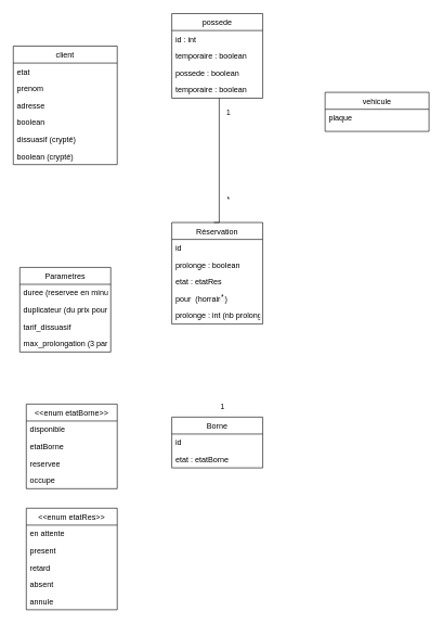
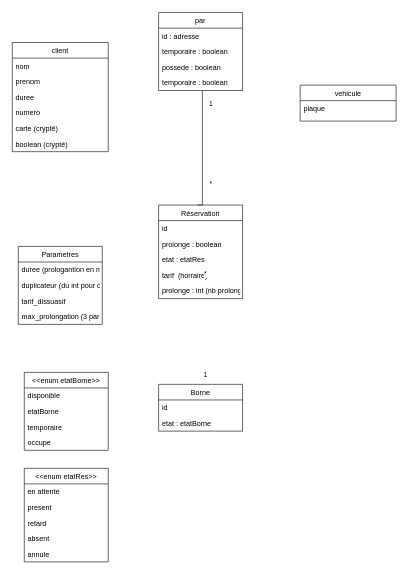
- <mxCell id="11" value="possede" style="swimlane;fontStyle=0;childLayout=stackLayout;horizontal=1;startSize=26;fillColor=none;horizontalStack=0;resizeParent=1;resizeParentMax=0;resizeLast=0;collapsible=1;marginBottom=0;" vertex="1" parent="1"><mxGeometry x="264" y="20" width="140" height="130" as="geometry" /></mxCell>
+ <mxCell id="11" value="par" style="swimlane;fontStyle=0;childLayout=stackLayout;horizontal=1;startSize=26;fillColor=none;horizontalStack=0;resizeParent=1;resizeParentMax=0;resizeLast=0;collapsible=1;marginBottom=0;" vertex="1" parent="1"><mxGeometry x="264" y="20" width="140" height="130" as="geometry" /></mxCell>
- <mxCell id="12" value="id : int" style="text;strokeColor=none;fillColor=none;align=left;verticalAlign=top;spacingLeft=4;spacingRight=4;overflow=hidden;rotatable=0;points=[[0,0.5],[1,0.5]];portConstraint=eastwest;" vertex="1" parent="11"><mxGeometry y="26" width="140" height="26" as="geometry" /></mxCell>
+ <mxCell id="12" value="id : adresse" style="text;strokeColor=none;fillColor=none;align=left;verticalAlign=top;spacingLeft=4;spacingRight=4;overflow=hidden;rotatable=0;points=[[0,0.5],[1,0.5]];portConstraint=eastwest;" vertex="1" parent="11"><mxGeometry y="26" width="140" height="26" as="geometry" /></mxCell>
- <mxCell id="3" value="etat    " style="text;align=left;verticalAlign=top;spacingLeft=4;spacingRight=4;overflow=hidden;rotatable=0;points=[[0,0.5],[1,0.5]];portConstraint=eastwest;" vertex="1" parent="2"><mxGeometry y="26" width="160" height="26" as="geometry" /></mxCell>
+ <mxCell id="3" value="nom    " style="text;align=left;verticalAlign=top;spacingLeft=4;spacingRight=4;overflow=hidden;rotatable=0;points=[[0,0.5],[1,0.5]];portConstraint=eastwest;" vertex="1" parent="2"><mxGeometry y="26" width="160" height="26" as="geometry" /></mxCell>
- <mxCell id="5" value="adresse" style="text;align=left;verticalAlign=top;spacingLeft=4;spacingRight=4;overflow=hidden;rotatable=0;points=[[0,0.5],[1,0.5]];portConstraint=eastwest;rounded=0;shadow=0;html=0;" vertex="1" parent="2"><mxGeometry y="78" width="160" height="26" as="geometry" /></mxCell>
+ <mxCell id="5" value="duree" style="text;align=left;verticalAlign=top;spacingLeft=4;spacingRight=4;overflow=hidden;rotatable=0;points=[[0,0.5],[1,0.5]];portConstraint=eastwest;rounded=0;shadow=0;html=0;" vertex="1" parent="2"><mxGeometry y="78" width="160" height="26" as="geometry" /></mxCell>
- <mxCell id="6" value="boolean" style="text;align=left;verticalAlign=top;spacingLeft=4;spacingRight=4;overflow=hidden;rotatable=0;points=[[0,0.5],[1,0.5]];portConstraint=eastwest;rounded=0;shadow=0;html=0;" vertex="1" parent="2"><mxGeometry y="104" width="160" height="26" as="geometry" /></mxCell>
+ <mxCell id="6" value="numero" style="text;align=left;verticalAlign=top;spacingLeft=4;spacingRight=4;overflow=hidden;rotatable=0;points=[[0,0.5],[1,0.5]];portConstraint=eastwest;rounded=0;shadow=0;html=0;" vertex="1" parent="2"><mxGeometry y="104" width="160" height="26" as="geometry" /></mxCell>
- <mxCell id="7" value="dissuasif (crypté)" style="text;align=left;verticalAlign=top;spacingLeft=4;spacingRight=4;overflow=hidden;rotatable=0;points=[[0,0.5],[1,0.5]];portConstraint=eastwest;rounded=0;shadow=0;html=0;" vertex="1" parent="2"><mxGeometry y="130" width="160" height="26" as="geometry" /></mxCell>
+ <mxCell id="7" value="carte (crypté)" style="text;align=left;verticalAlign=top;spacingLeft=4;spacingRight=4;overflow=hidden;rotatable=0;points=[[0,0.5],[1,0.5]];portConstraint=eastwest;rounded=0;shadow=0;html=0;" vertex="1" parent="2"><mxGeometry y="130" width="160" height="26" as="geometry" /></mxCell>
- <mxCell id="26" value="duree (reservee en minute si retard&#10;" style="text;strokeColor=none;fillColor=none;align=left;verticalAlign=top;spacingLeft=4;spacingRight=4;overflow=hidden;rotatable=0;points=[[0,0.5],[1,0.5]];portConstraint=eastwest;" vertex="1" parent="25"><mxGeometry y="26" width="140" height="26" as="geometry" /></mxCell>
+ <mxCell id="26" value="duree (prologantion en minute si retard&#10;" style="text;strokeColor=none;fillColor=none;align=left;verticalAlign=top;spacingLeft=4;spacingRight=4;overflow=hidden;rotatable=0;points=[[0,0.5],[1,0.5]];portConstraint=eastwest;" vertex="1" parent="25"><mxGeometry y="26" width="140" height="26" as="geometry" /></mxCell>
- <mxCell id="23" value="pour  (horraire)" style="text;strokeColor=none;fillColor=none;align=left;verticalAlign=top;spacingLeft=4;spacingRight=4;overflow=hidden;rotatable=0;points=[[0,0.5],[1,0.5]];portConstraint=eastwest;" vertex="1" parent="19"><mxGeometry y="104" width="140" height="26" as="geometry" /></mxCell>
+ <mxCell id="23" value="tarif  (horraire)" style="text;strokeColor=none;fillColor=none;align=left;verticalAlign=top;spacingLeft=4;spacingRight=4;overflow=hidden;rotatable=0;points=[[0,0.5],[1,0.5]];portConstraint=eastwest;" vertex="1" parent="19"><mxGeometry y="104" width="140" height="26" as="geometry" /></mxCell>
- <mxCell id="27" value="duplicateur (du prix pour depassement)&#10;" style="text;strokeColor=none;fillColor=none;align=left;verticalAlign=top;spacingLeft=4;spacingRight=4;overflow=hidden;rotatable=0;points=[[0,0.5],[1,0.5]];portConstraint=eastwest;" vertex="1" parent="25"><mxGeometry y="52" width="140" height="26" as="geometry" /></mxCell>
+ <mxCell id="27" value="duplicateur (du int pour depassement)&#10;" style="text;strokeColor=none;fillColor=none;align=left;verticalAlign=top;spacingLeft=4;spacingRight=4;overflow=hidden;rotatable=0;points=[[0,0.5],[1,0.5]];portConstraint=eastwest;" vertex="1" parent="25"><mxGeometry y="52" width="140" height="26" as="geometry" /></mxCell>
- <mxCell id="36" value="reservee" style="text;strokeColor=none;fillColor=none;align=left;verticalAlign=top;spacingLeft=4;spacingRight=4;overflow=hidden;rotatable=0;points=[[0,0.5],[1,0.5]];portConstraint=eastwest;" vertex="1" parent="33"><mxGeometry y="78" width="140" height="26" as="geometry" /></mxCell>
+ <mxCell id="36" value="temporaire" style="text;strokeColor=none;fillColor=none;align=left;verticalAlign=top;spacingLeft=4;spacingRight=4;overflow=hidden;rotatable=0;points=[[0,0.5],[1,0.5]];portConstraint=eastwest;" vertex="1" parent="33"><mxGeometry y="78" width="140" height="26" as="geometry" /></mxCell>
